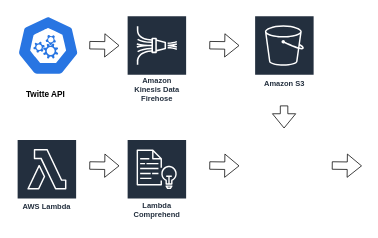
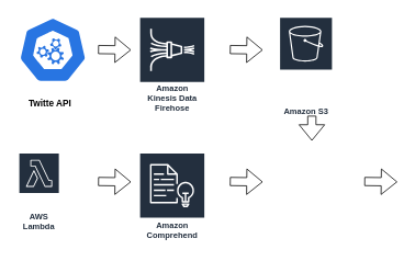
- <mxCell id="4" value="Amazon S3" style="sketch=0;outlineConnect=0;fontColor=#232F3E;gradientColor=none;strokeColor=#ffffff;fillColor=#232F3E;dashed=0;verticalLabelPosition=middle;verticalAlign=bottom;align=center;html=1;whiteSpace=wrap;fontSize=10;fontStyle=1;spacing=3;shape=mxgraph.aws4.productIcon;prIcon=mxgraph.aws4.s3;" vertex="1" parent="1"><mxGeometry x="338.67" y="20" width="80" height="100" as="geometry" /></mxCell>
+ <mxCell id="4" value="Amazon S3" style="sketch=0;outlineConnect=0;fontColor=#232F3E;gradientColor=none;strokeColor=#ffffff;fillColor=#232F3E;dashed=0;verticalLabelPosition=middle;verticalAlign=bottom;align=center;html=1;whiteSpace=wrap;fontSize=10;fontStyle=1;spacing=3;shape=mxgraph.aws4.productIcon;prIcon=mxgraph.aws4.s3;" vertex="1" parent="1"><mxGeometry x="338.67" y="20" width="65" height="125" as="geometry" /></mxCell>
- <mxCell id="7" value="AWS Lambda" style="sketch=0;outlineConnect=0;fontColor=#232F3E;gradientColor=none;strokeColor=#ffffff;fillColor=#232F3E;dashed=0;verticalLabelPosition=middle;verticalAlign=bottom;align=center;html=1;whiteSpace=wrap;fontSize=10;fontStyle=1;spacing=3;shape=mxgraph.aws4.productIcon;prIcon=mxgraph.aws4.lambda;" vertex="1" parent="1"><mxGeometry x="22" y="185" width="80" height="100" as="geometry" /></mxCell>
+ <mxCell id="7" value="AWS Lambda" style="sketch=0;outlineConnect=0;fontColor=#232F3E;gradientColor=none;strokeColor=#ffffff;fillColor=#232F3E;dashed=0;verticalLabelPosition=middle;verticalAlign=bottom;align=center;html=1;whiteSpace=wrap;fontSize=10;fontStyle=1;spacing=3;shape=mxgraph.aws4.productIcon;prIcon=mxgraph.aws4.lambda;" vertex="1" parent="1"><mxGeometry x="22" y="185" width="50" height="100" as="geometry" /></mxCell>
- <mxCell id="9" value="Lambda Comprehend" style="sketch=0;outlineConnect=0;fontColor=#232F3E;gradientColor=none;strokeColor=#ffffff;fillColor=#232F3E;dashed=0;verticalLabelPosition=middle;verticalAlign=bottom;align=center;html=1;whiteSpace=wrap;fontSize=10;fontStyle=1;spacing=3;shape=mxgraph.aws4.productIcon;prIcon=mxgraph.aws4.comprehend;" vertex="1" parent="1"><mxGeometry x="168.67" y="185" width="80" height="110" as="geometry" /></mxCell>
+ <mxCell id="9" value="Amazon Comprehend" style="sketch=0;outlineConnect=0;fontColor=#232F3E;gradientColor=none;strokeColor=#ffffff;fillColor=#232F3E;dashed=0;verticalLabelPosition=middle;verticalAlign=bottom;align=center;html=1;whiteSpace=wrap;fontSize=10;fontStyle=1;spacing=3;shape=mxgraph.aws4.productIcon;prIcon=mxgraph.aws4.comprehend;" vertex="1" parent="1"><mxGeometry x="168.67" y="185" width="80" height="110" as="geometry" /></mxCell>
